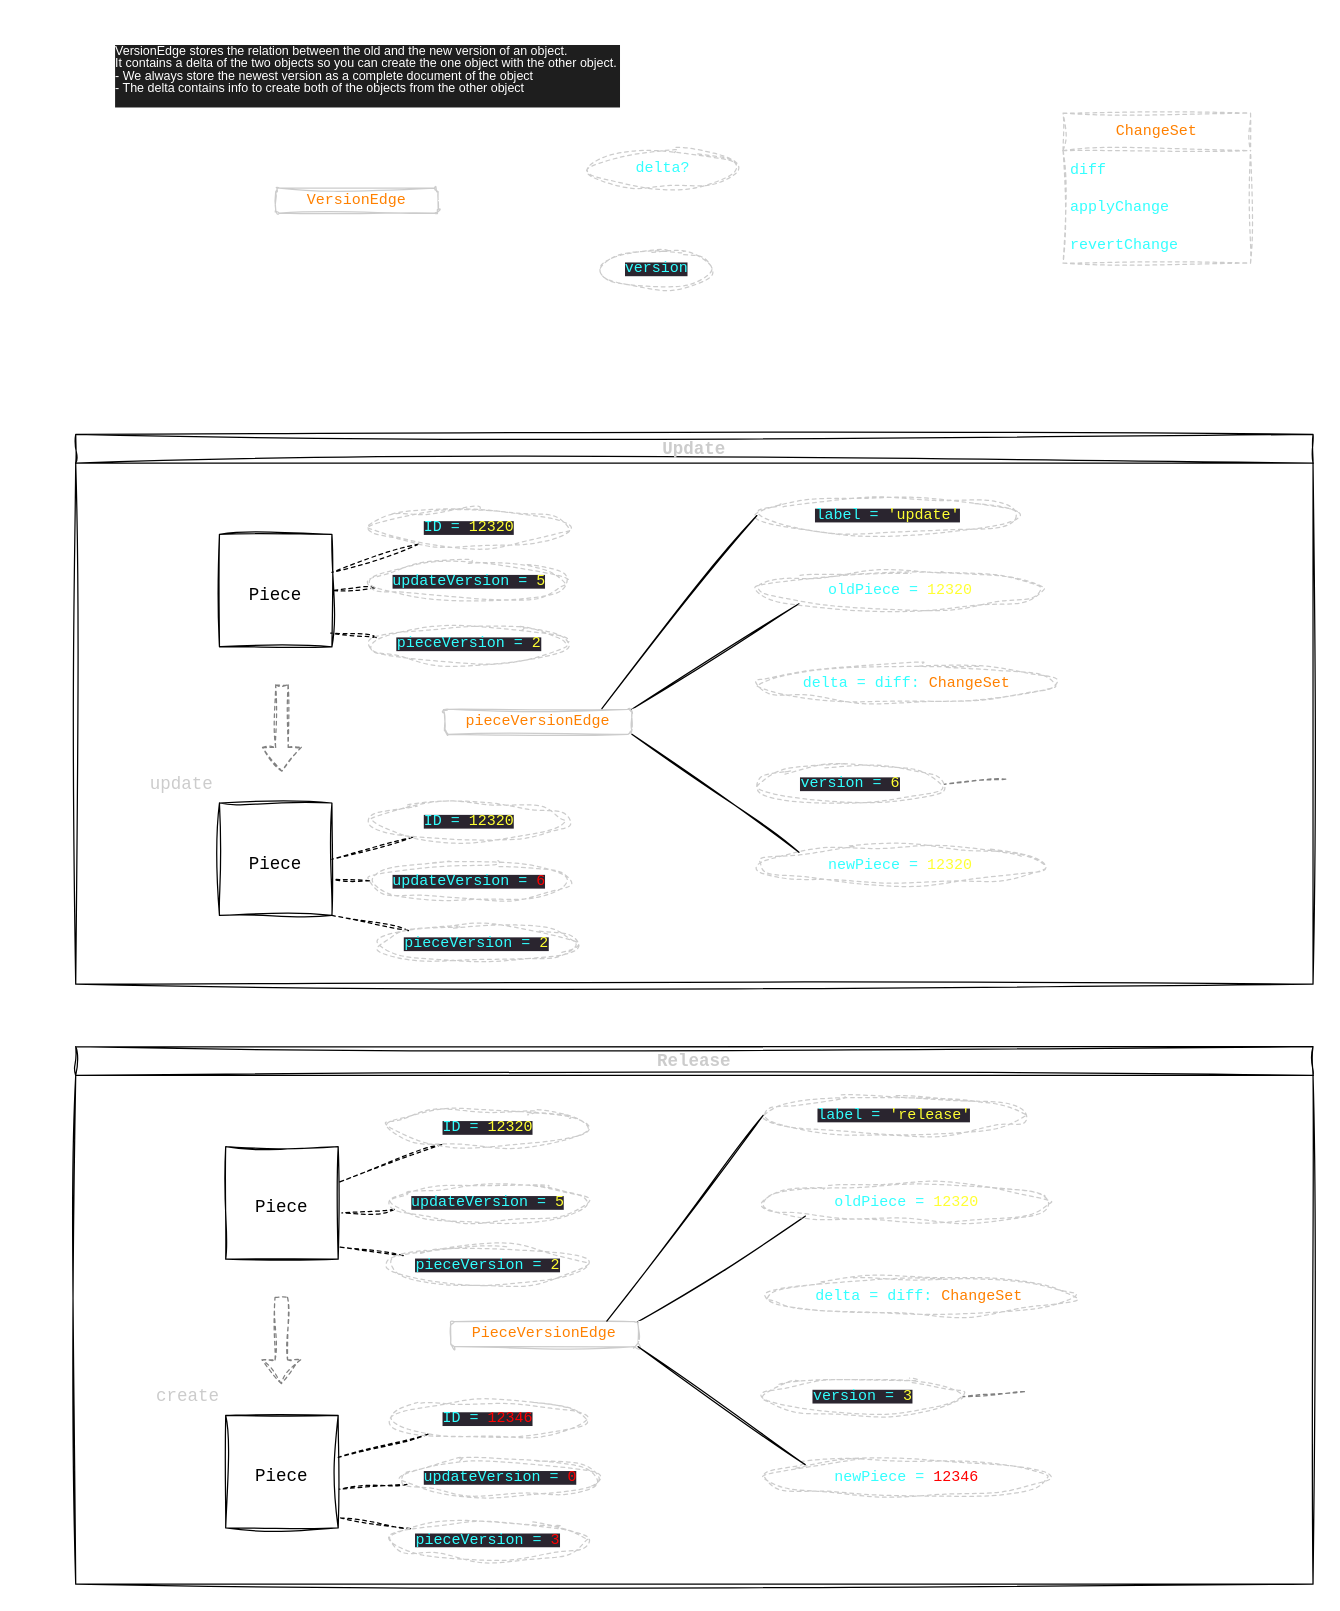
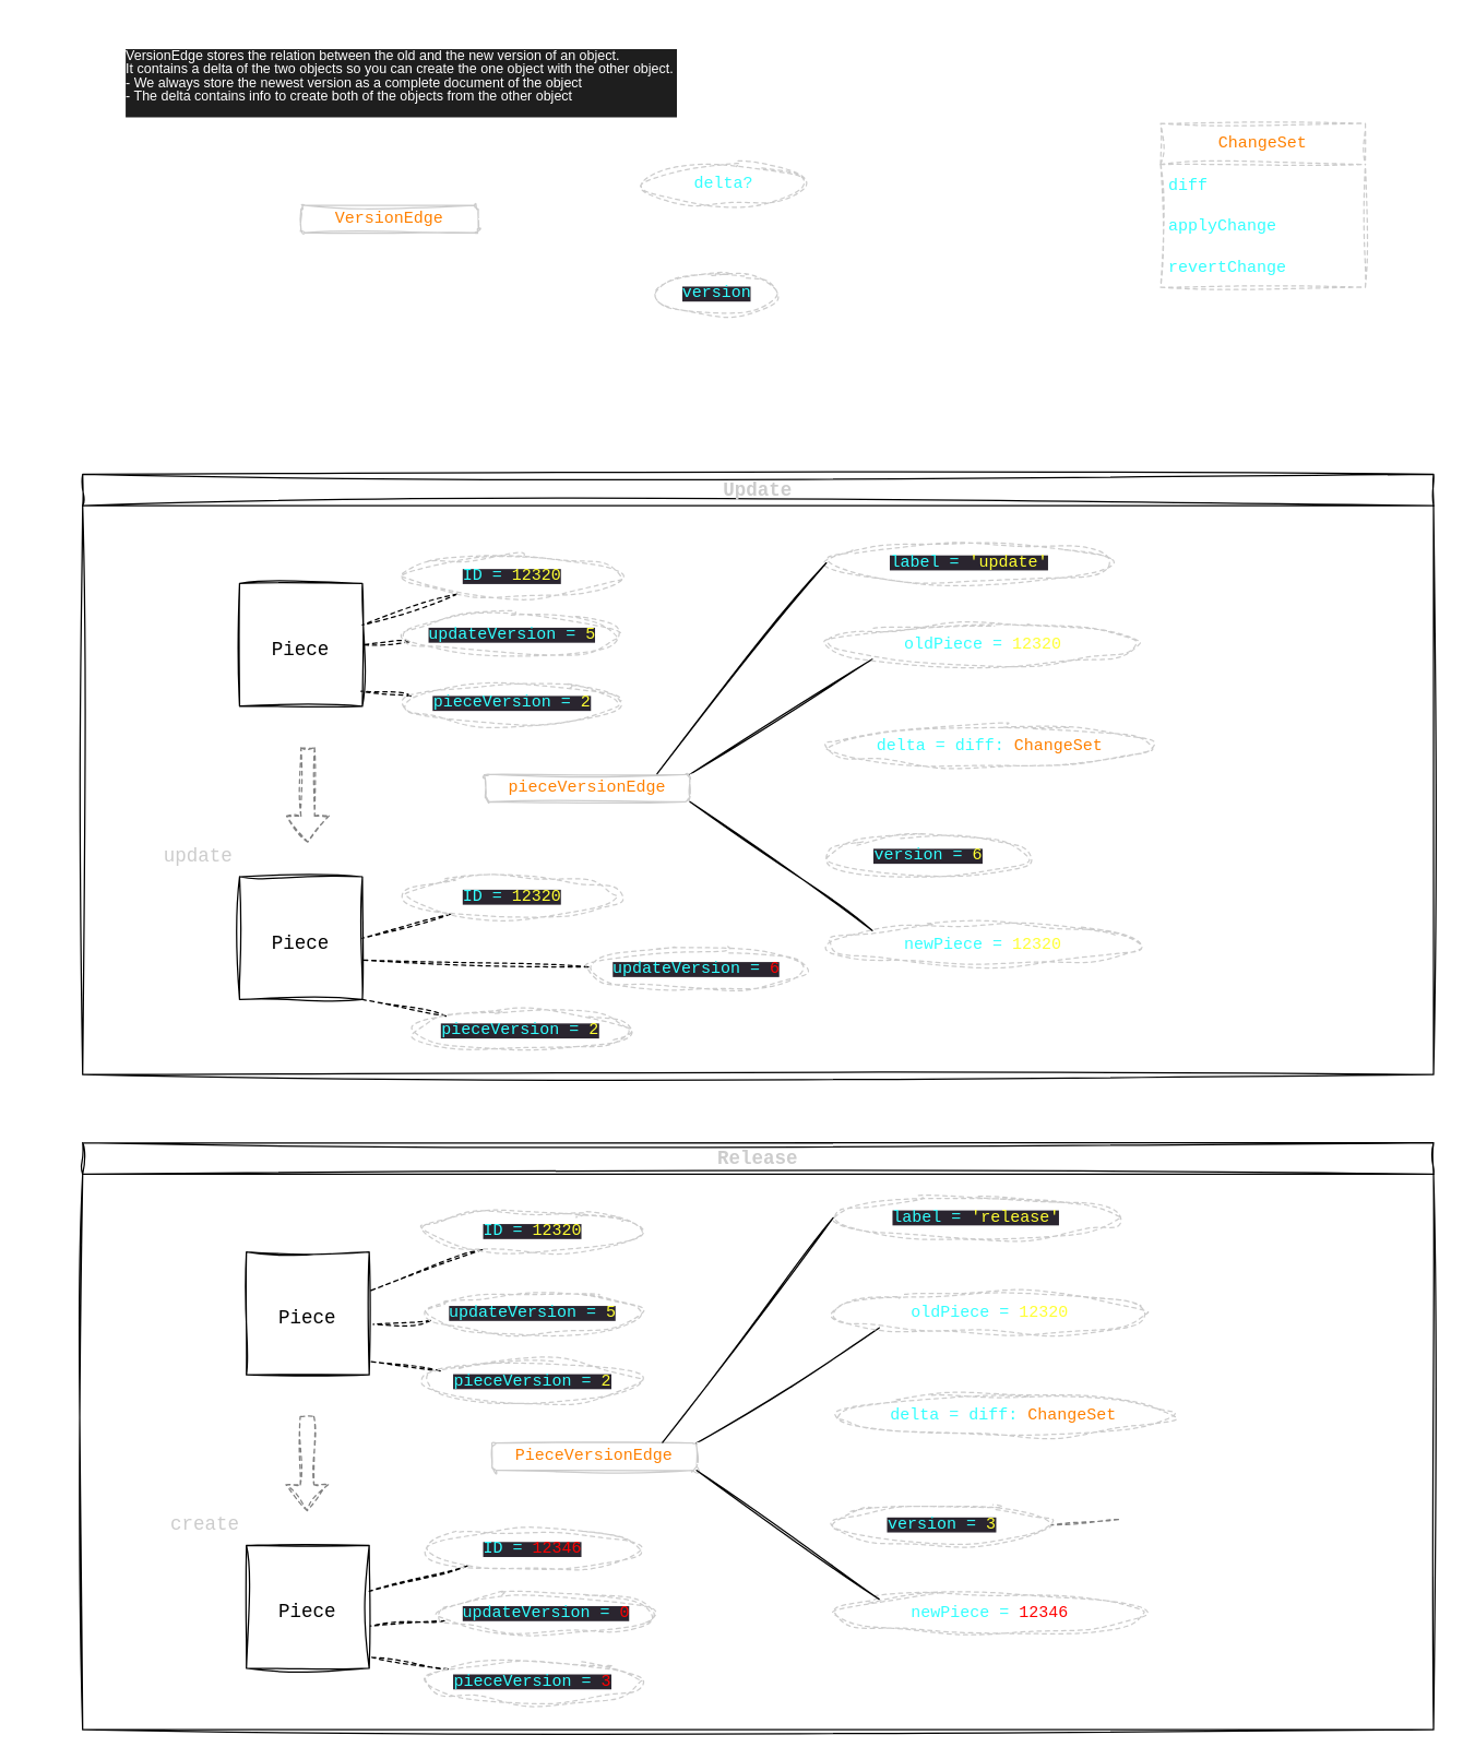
- <mxCell id="42" value="" style="edgeStyle=none;sketch=1;hachureGap=4;jiggle=2;curveFitting=1;jumpStyle=arc;html=1;dashed=1;strokeColor=#808080;fontFamily=Courier New;fontSize=14;fontColor=#FF0000;startArrow=none;startFill=0;endArrow=none;endFill=0;entryX=1;entryY=0.5;entryDx=0;entryDy=0;" parent="13" source="43" target="23" edge="1"><mxGeometry relative="1" as="geometry"><mxPoint x="689.997" y="280.489" as="targetPoint" /></mxGeometry></mxCell>
- <mxCell id="37" value="&lt;span style=&quot;font-family: &amp;quot;Courier New&amp;quot;; font-style: normal; font-variant-ligatures: normal; font-variant-caps: normal; font-weight: 400; letter-spacing: normal; orphans: 2; text-align: center; text-indent: 0px; text-transform: none; widows: 2; word-spacing: 0px; -webkit-text-stroke-width: 0px; background-color: rgb(42, 37, 47); text-decoration-thickness: initial; text-decoration-style: initial; text-decoration-color: initial; float: none; display: inline !important;&quot;&gt;&lt;font style=&quot;font-size: 12px;&quot;&gt;updateVersion = &lt;font color=&quot;#ff0000&quot;&gt;6&lt;/font&gt;&lt;/font&gt;&lt;/span&gt;" style="ellipse;whiteSpace=wrap;html=1;glass=0;dashed=1;sketch=1;hachureGap=4;jiggle=2;curveFitting=1;strokeColor=#CCCCCC;fontFamily=Courier New;fontSize=10;fontColor=#33FFFF;fillColor=none;" parent="13" vertex="1"><mxGeometry x="235" y="343" width="160" height="30" as="geometry" /></mxCell>
+ <mxCell id="37" value="&lt;span style=&quot;font-family: &amp;quot;Courier New&amp;quot;; font-style: normal; font-variant-ligatures: normal; font-variant-caps: normal; font-weight: 400; letter-spacing: normal; orphans: 2; text-align: center; text-indent: 0px; text-transform: none; widows: 2; word-spacing: 0px; -webkit-text-stroke-width: 0px; background-color: rgb(42, 37, 47); text-decoration-thickness: initial; text-decoration-style: initial; text-decoration-color: initial; float: none; display: inline !important;&quot;&gt;&lt;font style=&quot;font-size: 12px;&quot;&gt;updateVersion = &lt;font color=&quot;#ff0000&quot;&gt;6&lt;/font&gt;&lt;/font&gt;&lt;/span&gt;" style="ellipse;whiteSpace=wrap;html=1;glass=0;dashed=1;sketch=1;hachureGap=4;jiggle=2;curveFitting=1;strokeColor=#CCCCCC;fontFamily=Courier New;fontSize=10;fontColor=#33FFFF;fillColor=none;" parent="13" vertex="1"><mxGeometry x="370" y="348" width="160" height="30" as="geometry" /></mxCell>
